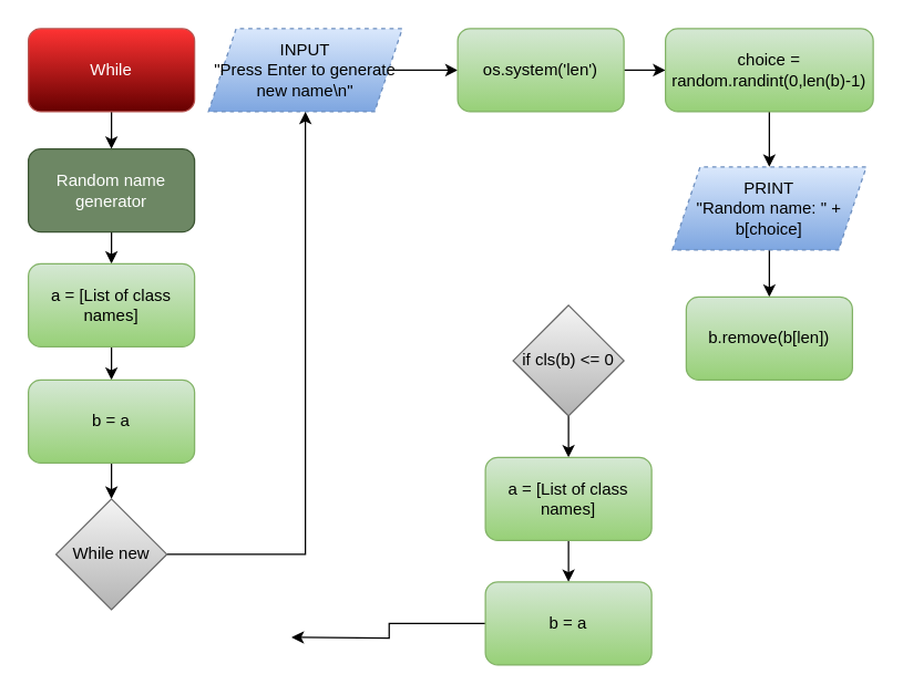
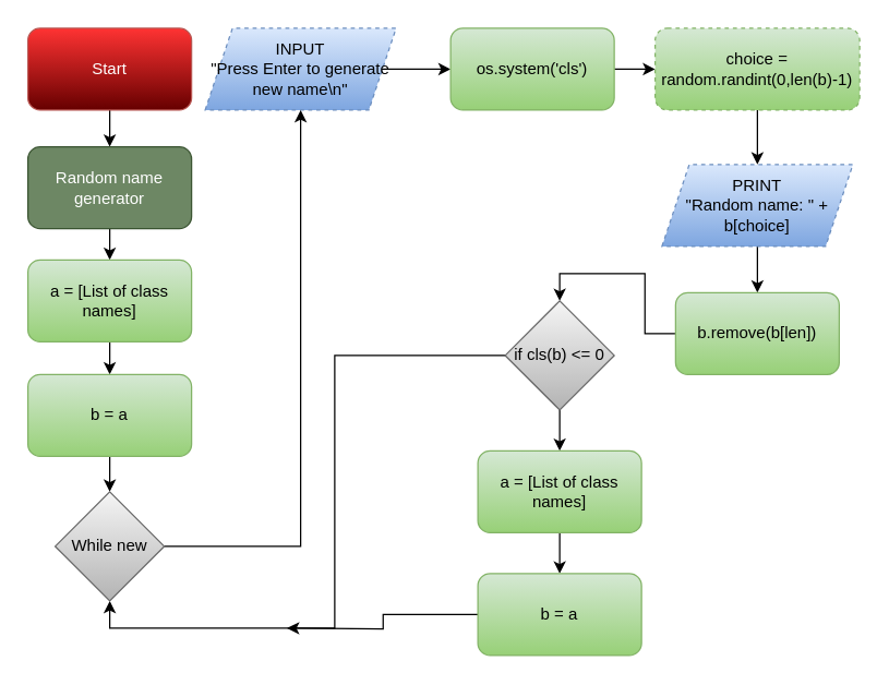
- <mxCell id="3" value="&lt;div&gt;While&lt;/div&gt;" style="rounded=1;whiteSpace=wrap;html=1;strokeColor=#b85450;fillColor=#FF3333;gradientColor=#660000;fontColor=#FFFFFF;" parent="1" vertex="1"><mxGeometry x="20" y="20" width="120" height="60" as="geometry" /></mxCell>
+ <mxCell id="3" value="&lt;div&gt;Start&lt;/div&gt;" style="rounded=1;whiteSpace=wrap;html=1;strokeColor=#b85450;fillColor=#FF3333;gradientColor=#660000;fontColor=#FFFFFF;" parent="1" vertex="1"><mxGeometry x="20" y="20" width="120" height="60" as="geometry" /></mxCell>
- <mxCell id="13" value="os.system('len')" style="rounded=1;whiteSpace=wrap;html=1;fillColor=#d5e8d4;strokeColor=#82b366;gradientColor=#97d077;" parent="1" vertex="1"><mxGeometry x="330" y="20" width="120" height="60" as="geometry" /></mxCell>
+ <mxCell id="13" value="os.system('cls')" style="rounded=1;whiteSpace=wrap;html=1;fillColor=#d5e8d4;strokeColor=#82b366;gradientColor=#97d077;" parent="1" vertex="1"><mxGeometry x="330" y="20" width="120" height="60" as="geometry" /></mxCell>
- <mxCell id="15" value="choice = random.randint(0,len(b)-1)" style="rounded=1;whiteSpace=wrap;html=1;fillColor=#d5e8d4;strokeColor=#82b366;gradientColor=#97d077;" parent="1" vertex="1"><mxGeometry x="480" y="20" width="150" height="60" as="geometry" /></mxCell>
+ <mxCell id="15" value="choice = random.randint(0,len(b)-1)" style="rounded=1;whiteSpace=wrap;html=1;fillColor=#d5e8d4;strokeColor=#82b366;gradientColor=#97d077;dashed=1;" parent="1" vertex="1"><mxGeometry x="480" y="20" width="150" height="60" as="geometry" /></mxCell>
+ <mxCell id="18" style="edgeStyle=orthogonalEdgeStyle;rounded=0;orthogonalLoop=1;jettySize=auto;html=1;entryX=0.5;entryY=0;entryDx=0;entryDy=0;" edge="1" parent="1" source="19" target="22"><mxGeometry relative="1" as="geometry" /></mxCell>
+ <mxCell id="20" style="edgeStyle=orthogonalEdgeStyle;rounded=0;orthogonalLoop=1;jettySize=auto;html=1;entryX=0.5;entryY=1;entryDx=0;entryDy=0;" edge="1" parent="1" source="22" target="26"><mxGeometry relative="1" as="geometry"><mxPoint x="80" y="460" as="targetPoint" /></mxGeometry></mxCell>
